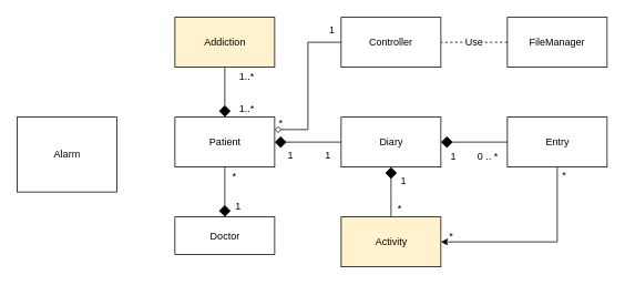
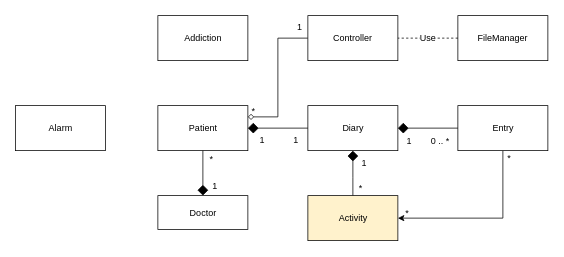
- <mxCell id="10" value="Addiction" style="html=1;fillColor=#fff2cc;" vertex="1" parent="1"><mxGeometry x="210" y="20" width="120" height="60" as="geometry" /></mxCell>
+ <mxCell id="10" value="Addiction" style="html=1;" vertex="1" parent="1"><mxGeometry x="210" y="20" width="120" height="60" as="geometry" /></mxCell>
- <mxCell id="11" value="" style="endArrow=diamond;endFill=1;endSize=12;html=1;entryX=0.5;entryY=0;entryDx=0;entryDy=0;exitX=0.5;exitY=1;exitDx=0;exitDy=0;" edge="1" parent="1" source="10" target="2"><mxGeometry width="160" relative="1" as="geometry"><mxPoint x="10" y="30" as="sourcePoint" /><mxPoint x="170" y="30" as="targetPoint" /></mxGeometry></mxCell>
- <mxCell id="12" value="1..*" style="text;html=1;align=center;verticalAlign=middle;resizable=0;points=[];" vertex="1" connectable="0" parent="11"><mxGeometry x="-0.576" relative="1" as="geometry"><mxPoint x="25" y="-2.57" as="offset" /></mxGeometry></mxCell>
- <mxCell id="13" value="1..*" style="text;html=1;align=center;verticalAlign=middle;resizable=0;points=[];" vertex="1" connectable="0" parent="11"><mxGeometry x="0.624" y="1" relative="1" as="geometry"><mxPoint x="24" as="offset" /></mxGeometry></mxCell>
- <mxCell id="20" value="Alarm" style="html=1;fontSize=12;" vertex="1" parent="1"><mxGeometry x="20" y="140" width="120" height="90" as="geometry" /></mxCell>
+ <mxCell id="20" value="Alarm" style="html=1;fontSize=12;" vertex="1" parent="1"><mxGeometry x="20" y="140" width="120" height="60" as="geometry" /></mxCell>
